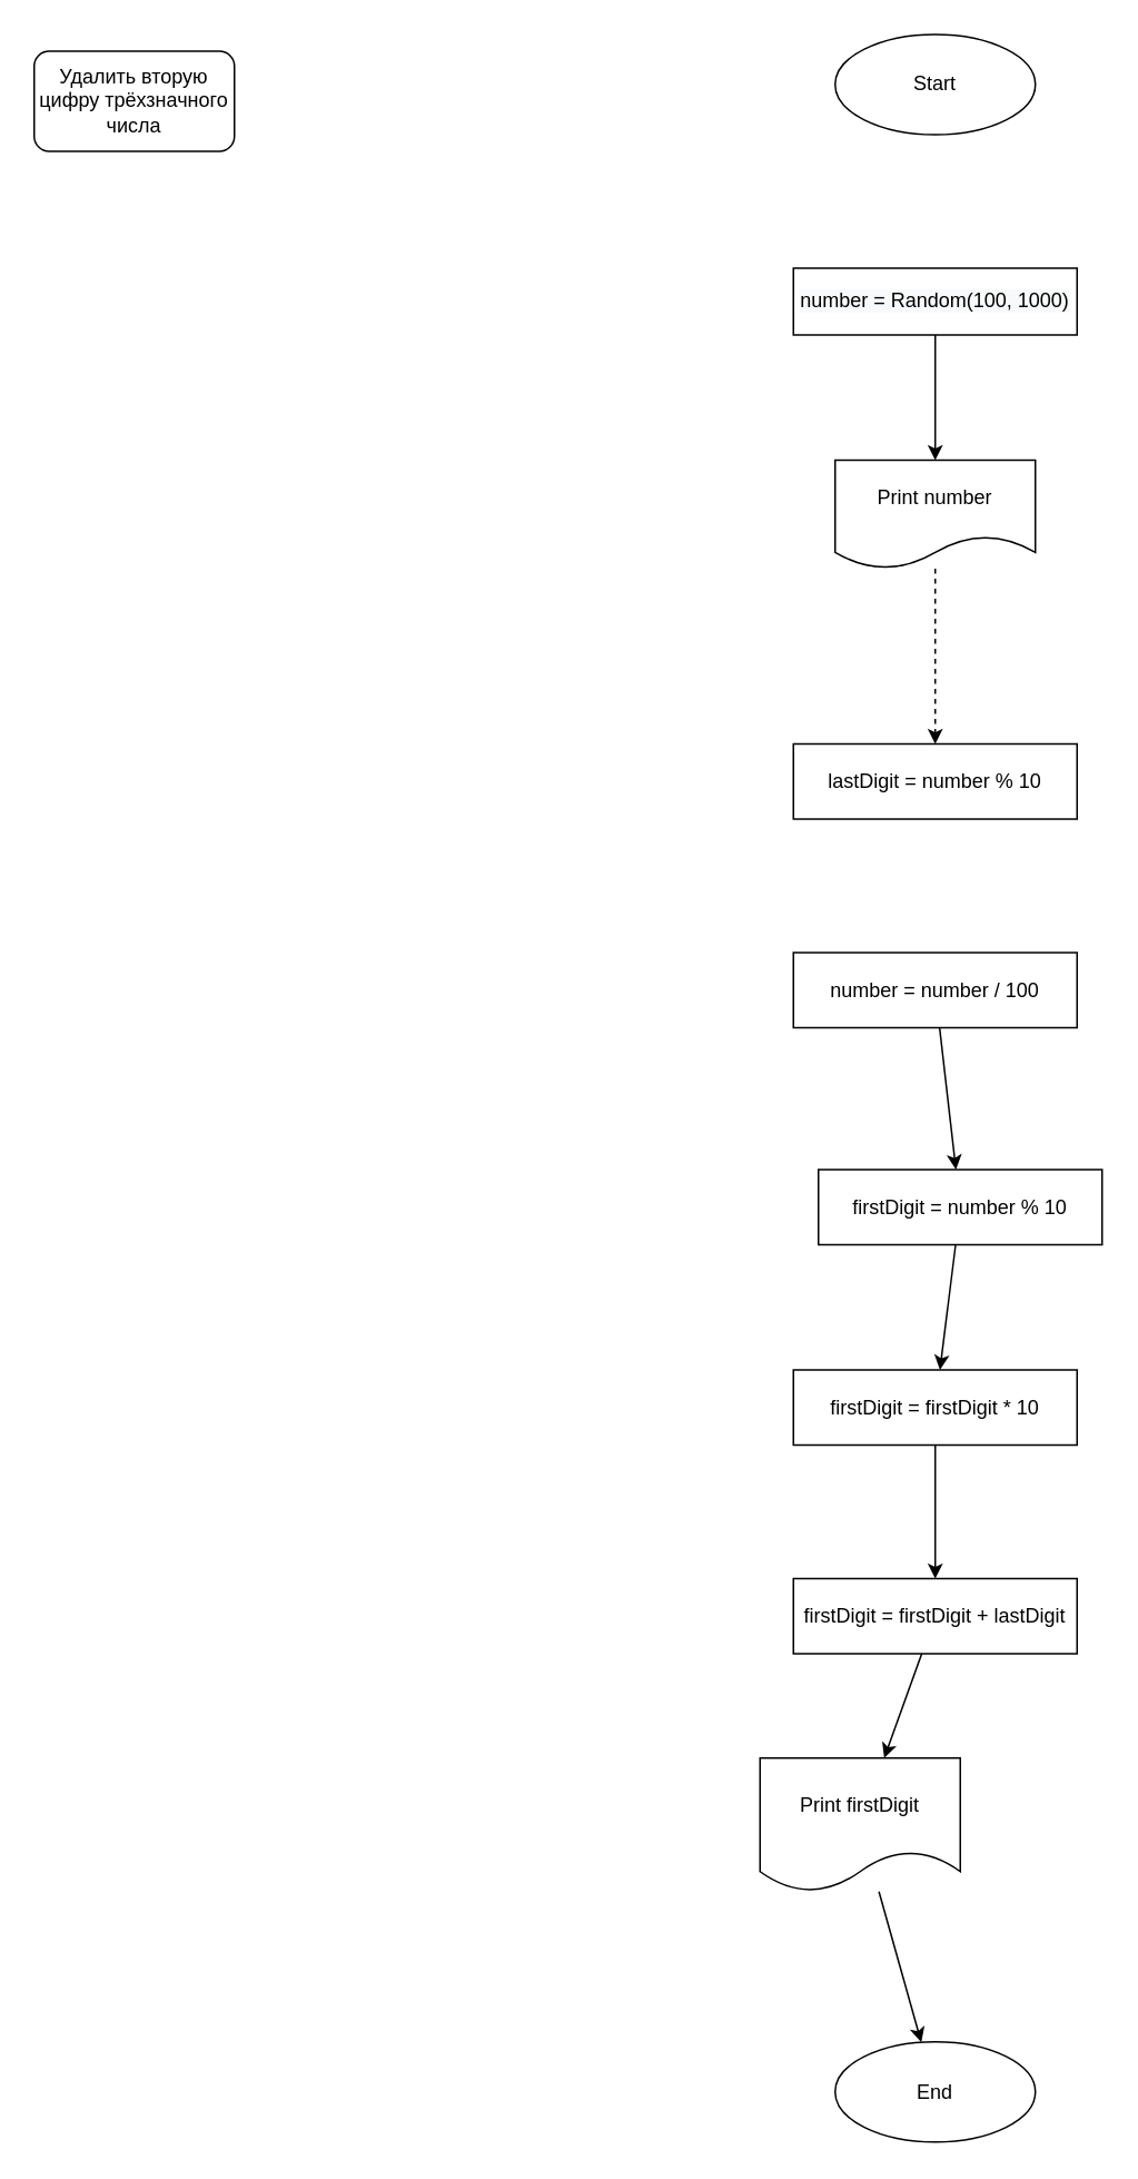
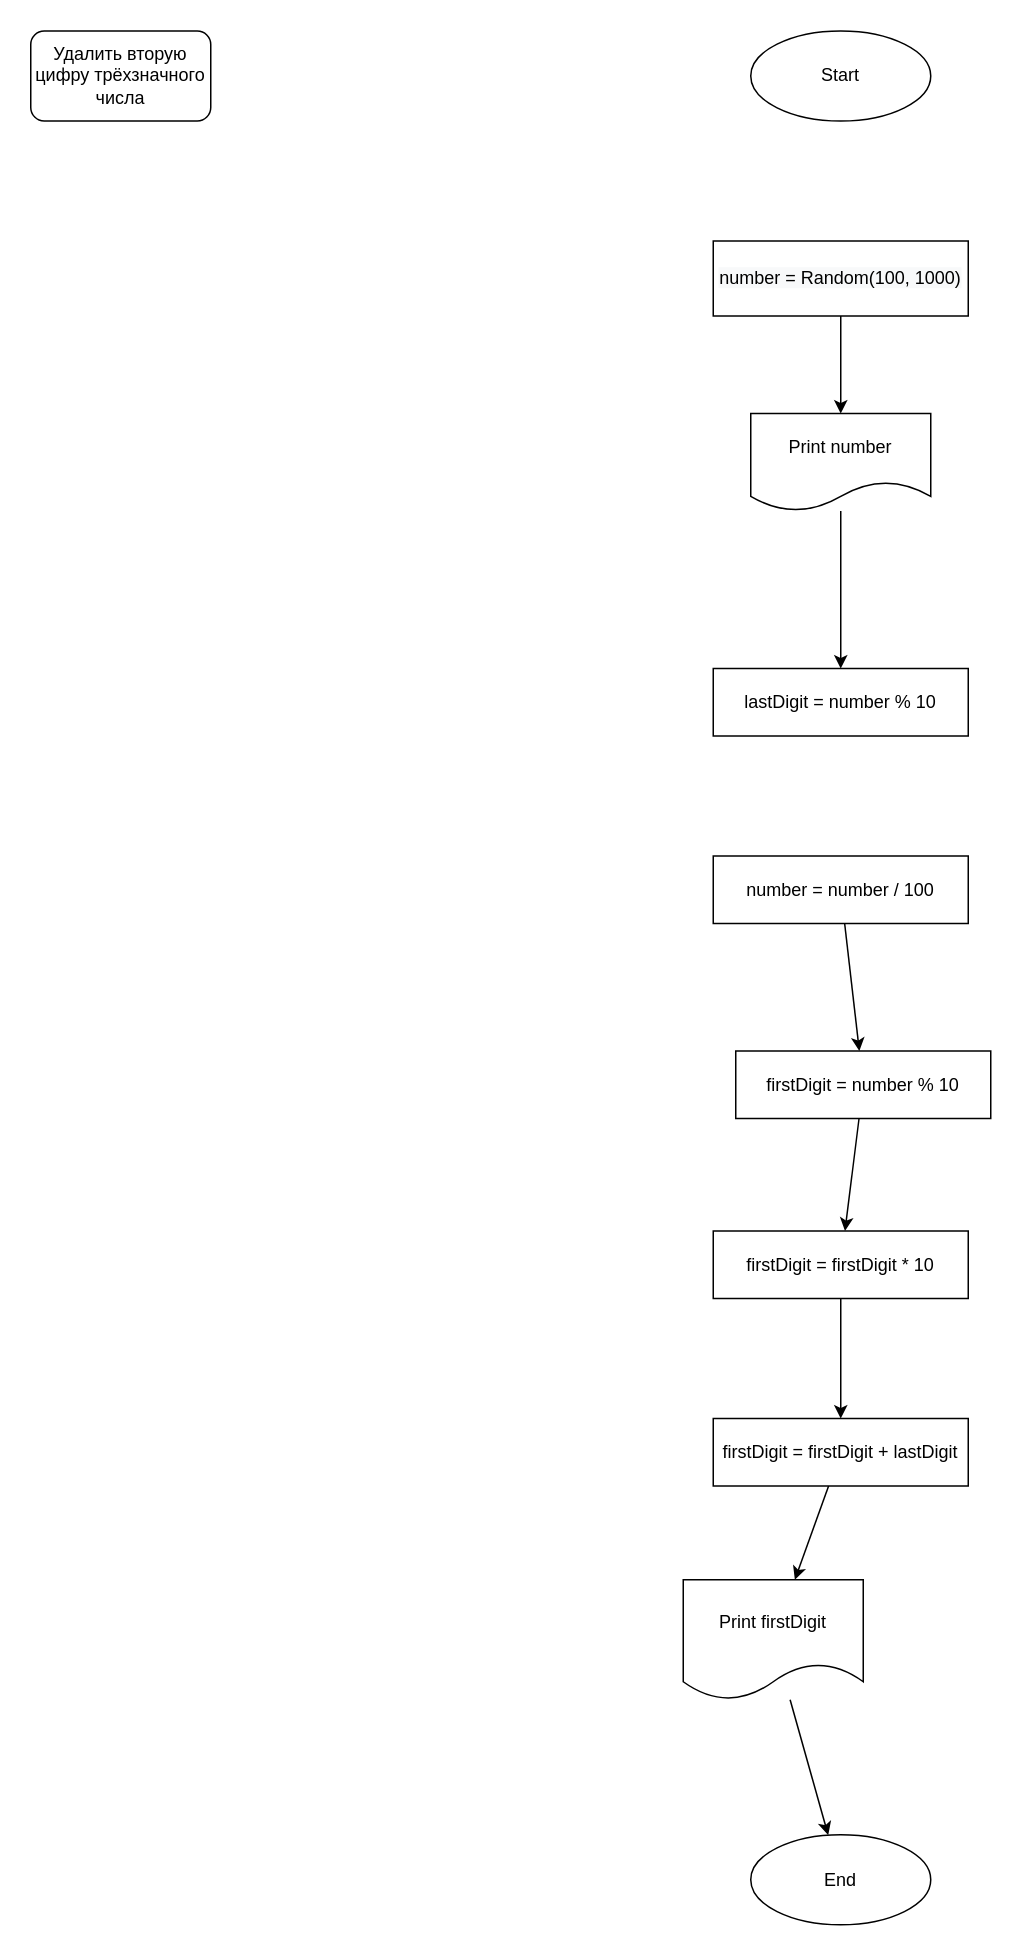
- <mxCell id="2" value="Удалить вторую цифру трёхзначного числа" style="rounded=1;whiteSpace=wrap;html=1;" vertex="1" parent="1"><mxGeometry x="20" y="30" width="120" height="60" as="geometry" /></mxCell>
+ <mxCell id="2" value="Удалить вторую цифру трёхзначного числа" style="rounded=1;whiteSpace=wrap;html=1;" vertex="1" parent="1"><mxGeometry x="20" y="20" width="120" height="60" as="geometry" /></mxCell>
- <mxCell id="5" value="&#10;&#10;&lt;span style=&quot;color: rgb(0, 0, 0); font-family: helvetica; font-size: 12px; font-style: normal; font-weight: 400; letter-spacing: normal; text-align: center; text-indent: 0px; text-transform: none; word-spacing: 0px; background-color: rgb(248, 249, 250); display: inline; float: none;&quot;&gt;number = Random(100, 1000)&lt;/span&gt;&#10;&#10;" style="whiteSpace=wrap;html=1;" vertex="1" parent="1"><mxGeometry x="475" y="160" width="170" height="40" as="geometry" /></mxCell>
+ <mxCell id="5" value="&#10;&#10;&lt;span style=&quot;color: rgb(0, 0, 0); font-family: helvetica; font-size: 12px; font-style: normal; font-weight: 400; letter-spacing: normal; text-align: center; text-indent: 0px; text-transform: none; word-spacing: 0px; background-color: rgb(248, 249, 250); display: inline; float: none;&quot;&gt;number = Random(100, 1000)&lt;/span&gt;&#10;&#10;" style="whiteSpace=wrap;html=1;" vertex="1" parent="1"><mxGeometry x="475" y="160" width="170" height="50" as="geometry" /></mxCell>
- <mxCell id="6" value="" style="edgeStyle=none;html=1;dashed=1;" edge="1" parent="1" source="7" target="8"><mxGeometry relative="1" as="geometry" /></mxCell>
+ <mxCell id="6" value="" style="edgeStyle=none;html=1;" edge="1" parent="1" source="7" target="8"><mxGeometry relative="1" as="geometry" /></mxCell>
